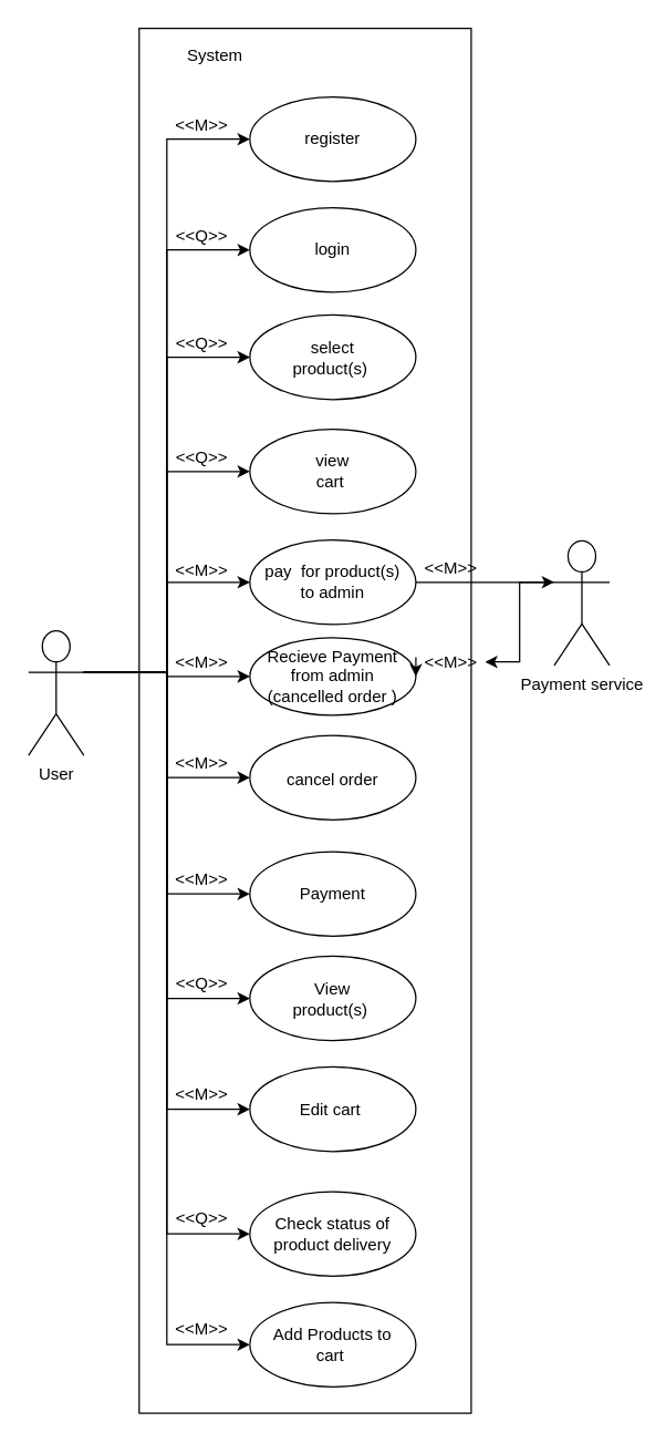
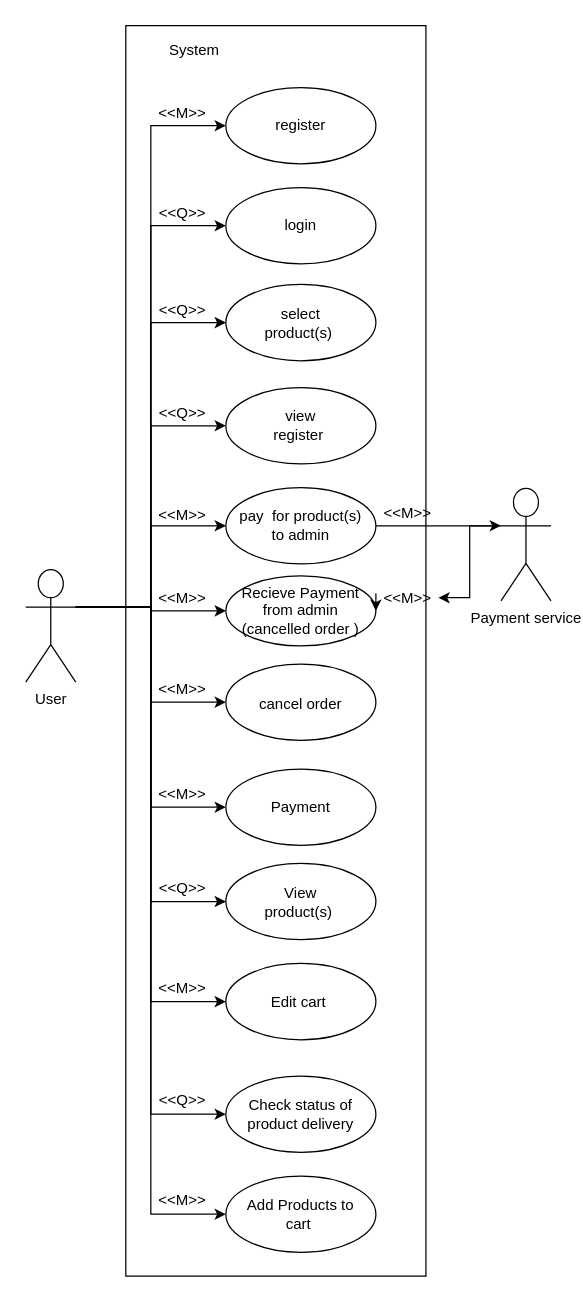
- <mxCell id="26" value="view &lt;br&gt;cart&amp;nbsp;" style="text;html=1;strokeColor=none;fillColor=none;align=center;verticalAlign=middle;whiteSpace=wrap;rounded=0;" parent="1" vertex="1"><mxGeometry x="190" y="320" width="100" height="40" as="geometry" /></mxCell>
+ <mxCell id="26" value="view &lt;br&gt;register&amp;nbsp;" style="text;html=1;strokeColor=none;fillColor=none;align=center;verticalAlign=middle;whiteSpace=wrap;rounded=0;" parent="1" vertex="1"><mxGeometry x="190" y="320" width="100" height="40" as="geometry" /></mxCell>
